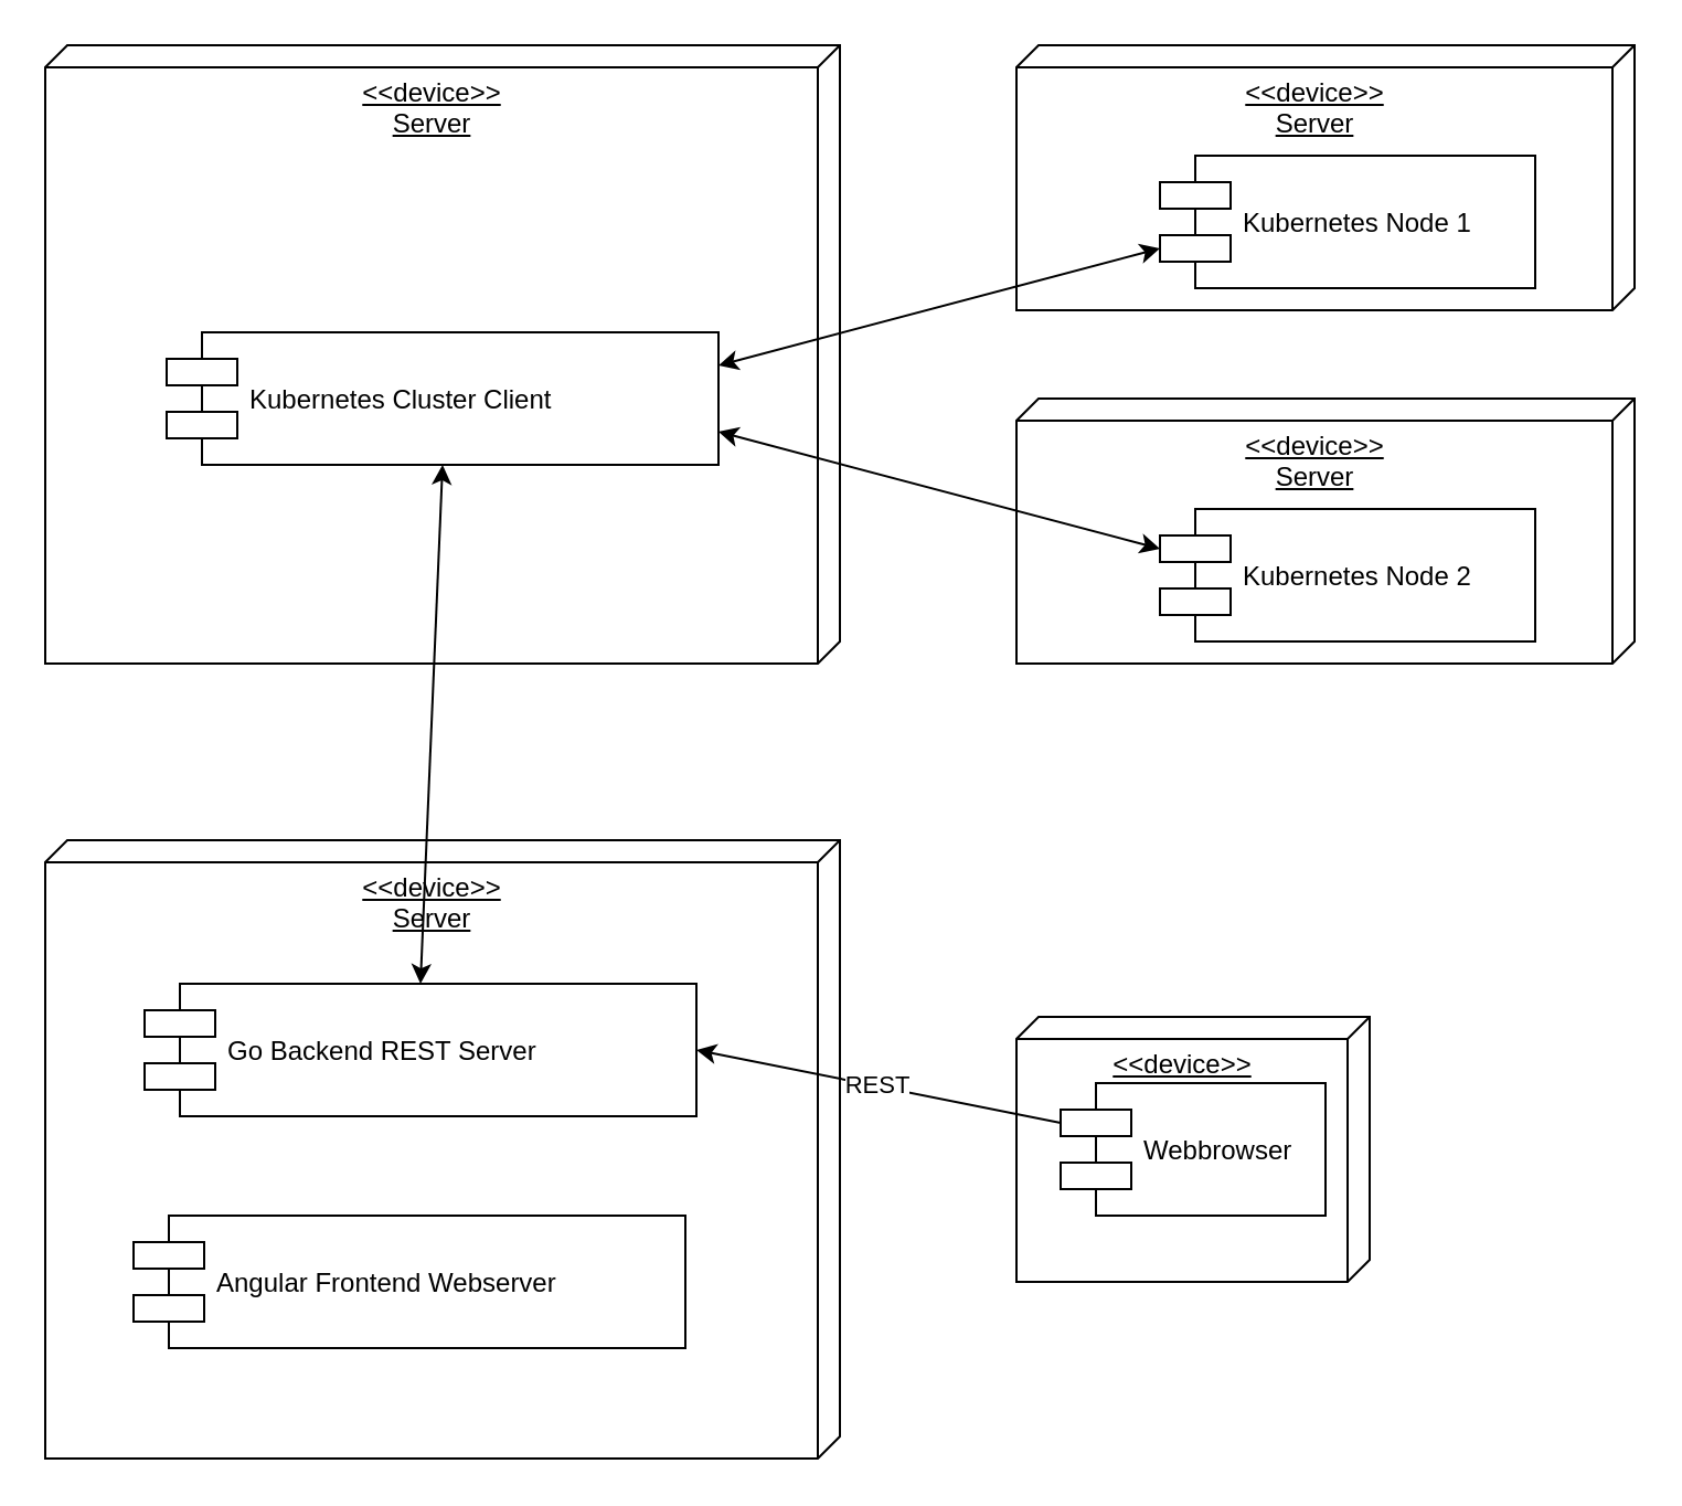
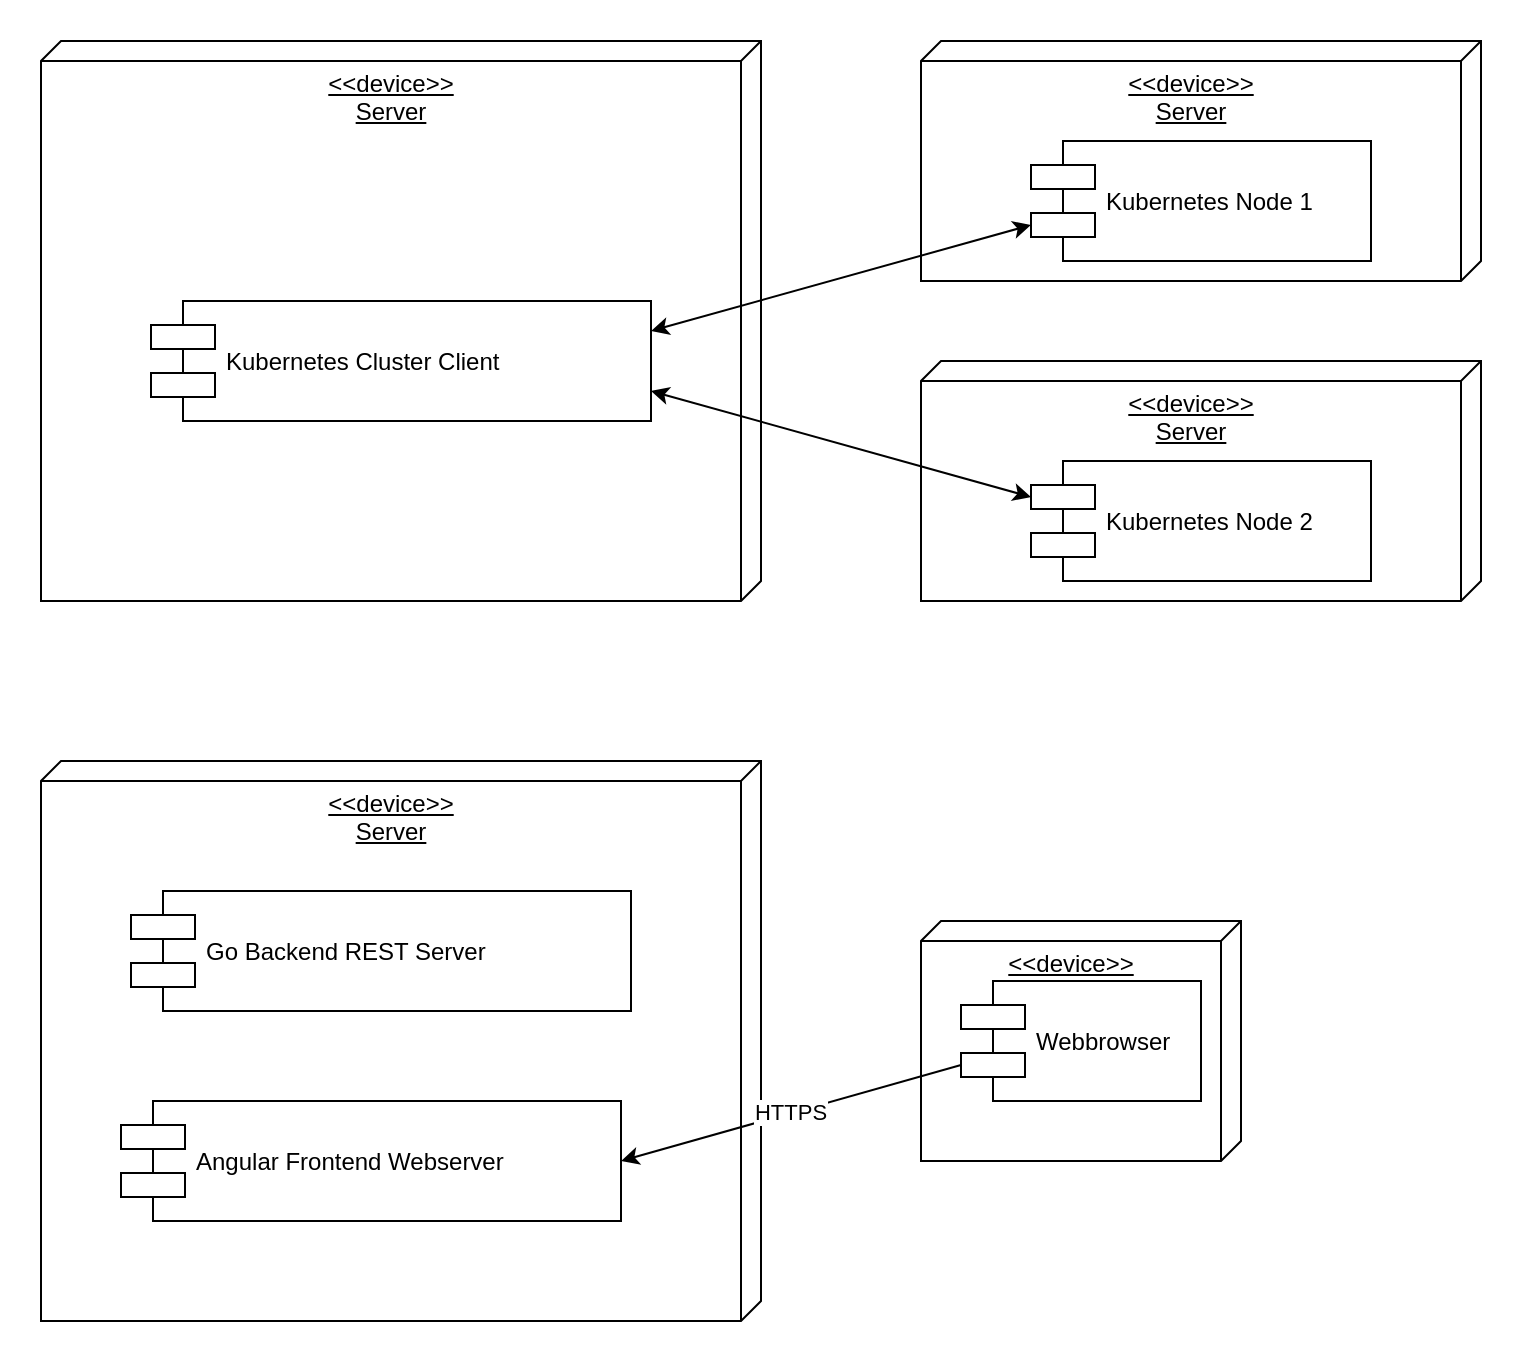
- <mxCell id="16" value="Kubernetes Node 1" style="shape=component;align=left;spacingLeft=36;" vertex="1" parent="1"><mxGeometry x="525" y="70" width="170" height="60" as="geometry" /></mxCell>
+ <mxCell id="16" value="Kubernetes Node 1" style="shape=component;align=left;spacingLeft=36;" vertex="1" parent="1"><mxGeometry x="515" y="70" width="170" height="60" as="geometry" /></mxCell>
- <mxCell id="17" value="Kubernetes Node 2" style="shape=component;align=left;spacingLeft=36;" vertex="1" parent="1"><mxGeometry x="525" y="230" width="170" height="60" as="geometry" /></mxCell>
+ <mxCell id="17" value="Kubernetes Node 2" style="shape=component;align=left;spacingLeft=36;" vertex="1" parent="1"><mxGeometry x="515" y="230" width="170" height="60" as="geometry" /></mxCell>
- <mxCell id="14" style="edgeStyle=none;rounded=0;orthogonalLoop=1;jettySize=auto;html=1;exitX=0.5;exitY=1;exitDx=0;exitDy=0;entryX=0.5;entryY=0;entryDx=0;entryDy=0;startArrow=classic;startFill=1;" edge="1" parent="1" source="15" target="11"><mxGeometry relative="1" as="geometry" /></mxCell>
- <mxCell id="4" value="&lt;div align=&quot;center&quot;&gt;&amp;lt;&amp;lt;device&amp;gt;&amp;gt;&lt;/div&gt;&lt;div align=&quot;center&quot;&gt;Frontend&lt;br&gt;&lt;/div&gt;" style="verticalAlign=top;align=center;spacingTop=8;spacingLeft=2;spacingRight=12;shape=cube;size=10;direction=south;fontStyle=4;html=1;" vertex="1" parent="1"><mxGeometry x="460" y="460" width="160" height="120" as="geometry" /></mxCell>
+ <mxCell id="4" value="&lt;div align=&quot;center&quot;&gt;&amp;lt;&amp;lt;device&amp;gt;&amp;gt;&lt;/div&gt;&lt;div align=&quot;center&quot;&gt;Client&lt;br&gt;&lt;/div&gt;" style="verticalAlign=top;align=center;spacingTop=8;spacingLeft=2;spacingRight=12;shape=cube;size=10;direction=south;fontStyle=4;html=1;" vertex="1" parent="1"><mxGeometry x="460" y="460" width="160" height="120" as="geometry" /></mxCell>
- <mxCell id="10" value="REST" style="edgeStyle=none;rounded=0;orthogonalLoop=1;jettySize=auto;html=1;exitX=1;exitY=0.5;exitDx=0;exitDy=0;entryX=0;entryY=0.3;entryDx=0;entryDy=0;startArrow=classic;startFill=1;endArrow=none;endFill=0;" edge="1" parent="1" source="11" target="5"><mxGeometry relative="1" as="geometry" /></mxCell>
+ <mxCell id="8" value="HTTPS" style="edgeStyle=none;rounded=0;orthogonalLoop=1;jettySize=auto;html=1;exitX=1;exitY=0.5;exitDx=0;exitDy=0;entryX=0;entryY=0.7;entryDx=0;entryDy=0;startArrow=classic;startFill=1;endArrow=none;endFill=0;" edge="1" parent="1" source="9" target="5"><mxGeometry relative="1" as="geometry" /></mxCell>
